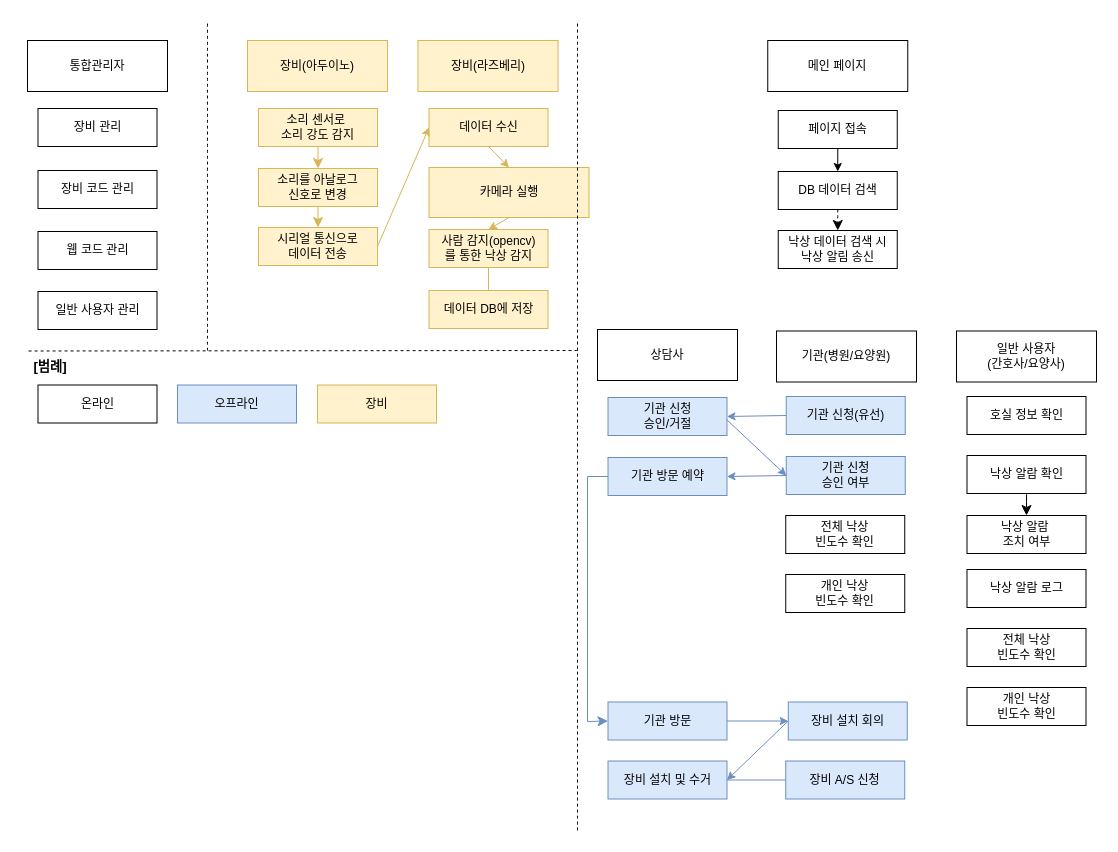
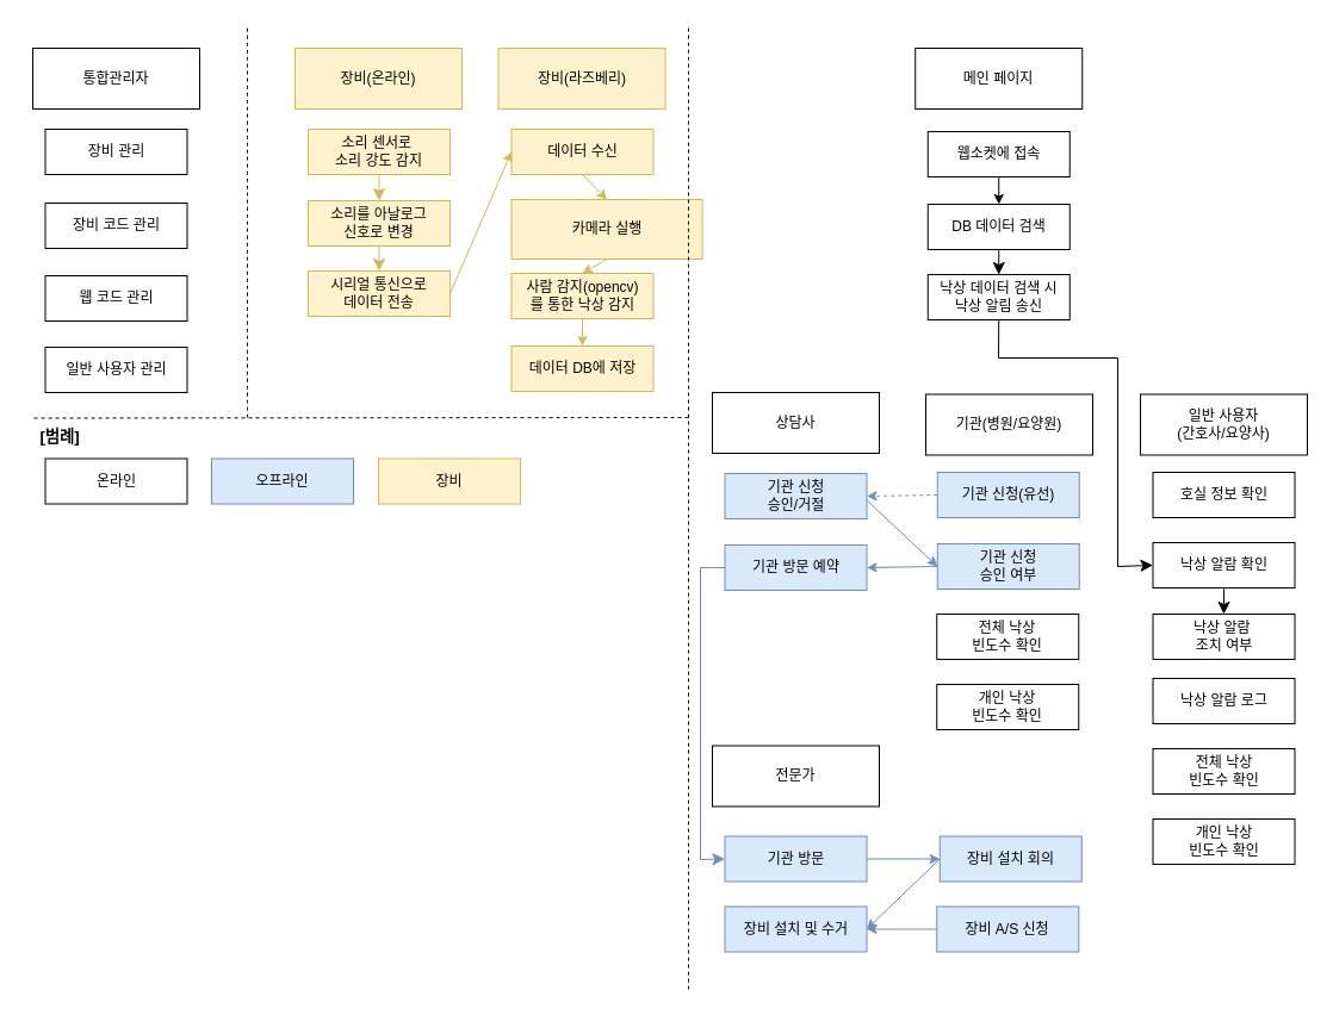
- <mxCell id="10" value="장비(아두이노)" style="rounded=0;whiteSpace=wrap;html=1;fillColor=#fff2cc;strokeColor=#d6b656;" parent="1" vertex="1"><mxGeometry x="247" y="40" width="140" height="51" as="geometry" /></mxCell>
+ <mxCell id="10" value="장비(온라인)" style="rounded=0;whiteSpace=wrap;html=1;fillColor=#fff2cc;strokeColor=#d6b656;" parent="1" vertex="1"><mxGeometry x="247" y="40" width="140" height="51" as="geometry" /></mxCell>
- <mxCell id="39" value="페이지 접속" style="rounded=0;whiteSpace=wrap;html=1;" parent="1" vertex="1"><mxGeometry x="777.75" y="110" width="119" height="38" as="geometry" /></mxCell>
+ <mxCell id="39" value="웹소켓에 접속" style="rounded=0;whiteSpace=wrap;html=1;" parent="1" vertex="1"><mxGeometry x="777.75" y="110" width="119" height="38" as="geometry" /></mxCell>
- <mxCell id="42" style="edgeStyle=none;curved=1;rounded=0;orthogonalLoop=1;jettySize=auto;html=1;entryX=0.5;entryY=0;entryDx=0;entryDy=0;fontSize=12;startSize=8;endSize=8;dashed=1;" edge="1" parent="1" source="43" target="40"><mxGeometry relative="1" as="geometry" /></mxCell>
+ <mxCell id="42" style="edgeStyle=none;curved=1;rounded=0;orthogonalLoop=1;jettySize=auto;html=1;entryX=0.5;entryY=0;entryDx=0;entryDy=0;fontSize=12;startSize=8;endSize=8;" edge="1" parent="1" source="43" target="40"><mxGeometry relative="1" as="geometry" /></mxCell>
- <mxCell id="35" value="" style="endArrow=none;html=1;rounded=0;exitX=0.5;exitY=1;exitDx=0;exitDy=0;entryX=0.5;entryY=0;entryDx=0;entryDy=0;fillColor=#fff2cc;strokeColor=#d6b656;" parent="1" source="27" target="30" edge="1"><mxGeometry width="50" height="50" relative="1" as="geometry"><mxPoint x="726.5" y="298" as="sourcePoint" /><mxPoint x="776.5" y="248" as="targetPoint" /></mxGeometry></mxCell>
+ <mxCell id="35" value="" style="endArrow=classic;html=1;rounded=0;exitX=0.5;exitY=1;exitDx=0;exitDy=0;entryX=0.5;entryY=0;entryDx=0;entryDy=0;fillColor=#fff2cc;strokeColor=#d6b656;" parent="1" source="27" target="30" edge="1"><mxGeometry width="50" height="50" relative="1" as="geometry"><mxPoint x="726.5" y="298" as="sourcePoint" /><mxPoint x="776.5" y="248" as="targetPoint" /></mxGeometry></mxCell>
+ <mxCell id="53" value="" style="endArrow=classic;html=1;rounded=0;fontSize=12;startSize=8;endSize=8;curved=0;exitX=0.5;exitY=1;exitDx=0;exitDy=0;entryX=0;entryY=0.5;entryDx=0;entryDy=0;" edge="1" parent="1" source="40" target="17"><mxGeometry width="50" height="50" relative="1" as="geometry"><mxPoint x="877" y="310" as="sourcePoint" /><mxPoint x="927" y="260" as="targetPoint" /><Array as="points"><mxPoint x="837" y="300" /><mxPoint x="937" y="300" /><mxPoint x="937" y="475" /></Array></mxGeometry></mxCell>
- <mxCell id="14" value="" style="endArrow=classic;html=1;rounded=0;exitX=0;exitY=0.5;exitDx=0;exitDy=0;entryX=1;entryY=0.5;entryDx=0;entryDy=0;fillColor=#dae8fc;strokeColor=#6c8ebf;" parent="1" source="6" target="13" edge="1"><mxGeometry width="50" height="50" relative="1" as="geometry"><mxPoint x="786" y="589" as="sourcePoint" /><mxPoint x="836" y="539" as="targetPoint" /></mxGeometry></mxCell>
+ <mxCell id="14" value="" style="endArrow=classic;html=1;rounded=0;exitX=0;exitY=0.5;exitDx=0;exitDy=0;entryX=1;entryY=0.5;entryDx=0;entryDy=0;fillColor=#dae8fc;strokeColor=#6c8ebf;dashed=1;" parent="1" source="6" target="13" edge="1"><mxGeometry width="50" height="50" relative="1" as="geometry"><mxPoint x="786" y="589" as="sourcePoint" /><mxPoint x="836" y="539" as="targetPoint" /></mxGeometry></mxCell>
+ <mxCell id="59" value="전문가" style="rounded=0;whiteSpace=wrap;html=1;" vertex="1" parent="1"><mxGeometry x="597" y="625.5" width="140" height="51" as="geometry" /></mxCell>
- <mxCell id="26" value="" style="endArrow=none;html=1;rounded=0;exitX=0;exitY=0.5;exitDx=0;exitDy=0;entryX=1;entryY=0.5;entryDx=0;entryDy=0;fillColor=#dae8fc;strokeColor=#6c8ebf;" parent="1" source="21" target="24" edge="1"><mxGeometry width="50" height="50" relative="1" as="geometry"><mxPoint x="626" y="834.5" as="sourcePoint" /><mxPoint x="676" y="784.5" as="targetPoint" /></mxGeometry></mxCell>
+ <mxCell id="26" value="" style="endArrow=classic;html=1;rounded=0;exitX=0;exitY=0.5;exitDx=0;exitDy=0;entryX=1;entryY=0.5;entryDx=0;entryDy=0;fillColor=#dae8fc;strokeColor=#6c8ebf;" parent="1" source="21" target="24" edge="1"><mxGeometry width="50" height="50" relative="1" as="geometry"><mxPoint x="626" y="834.5" as="sourcePoint" /><mxPoint x="676" y="784.5" as="targetPoint" /></mxGeometry></mxCell>
